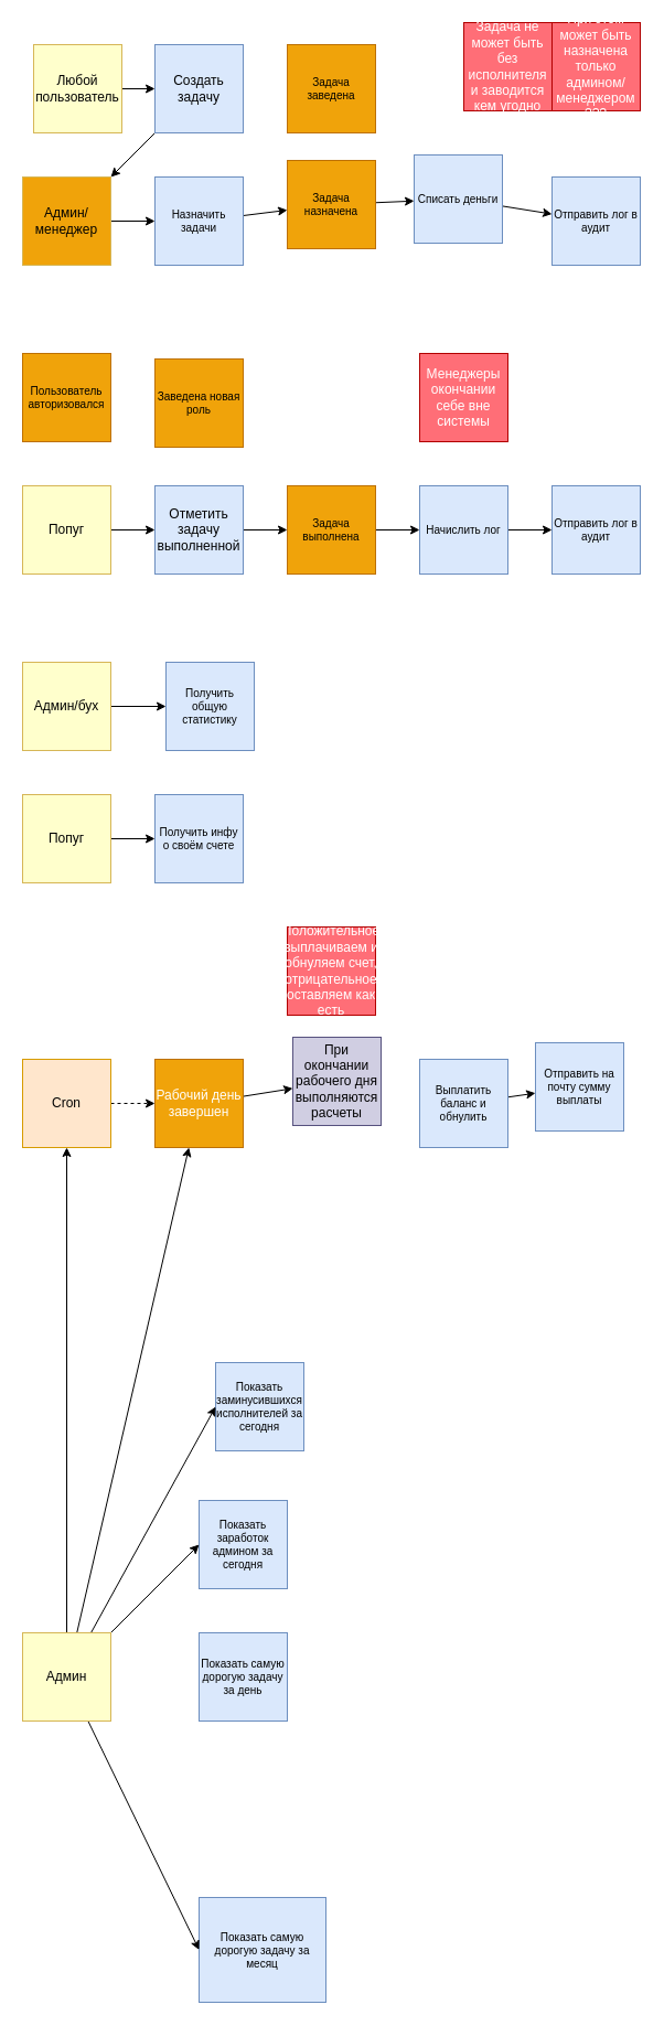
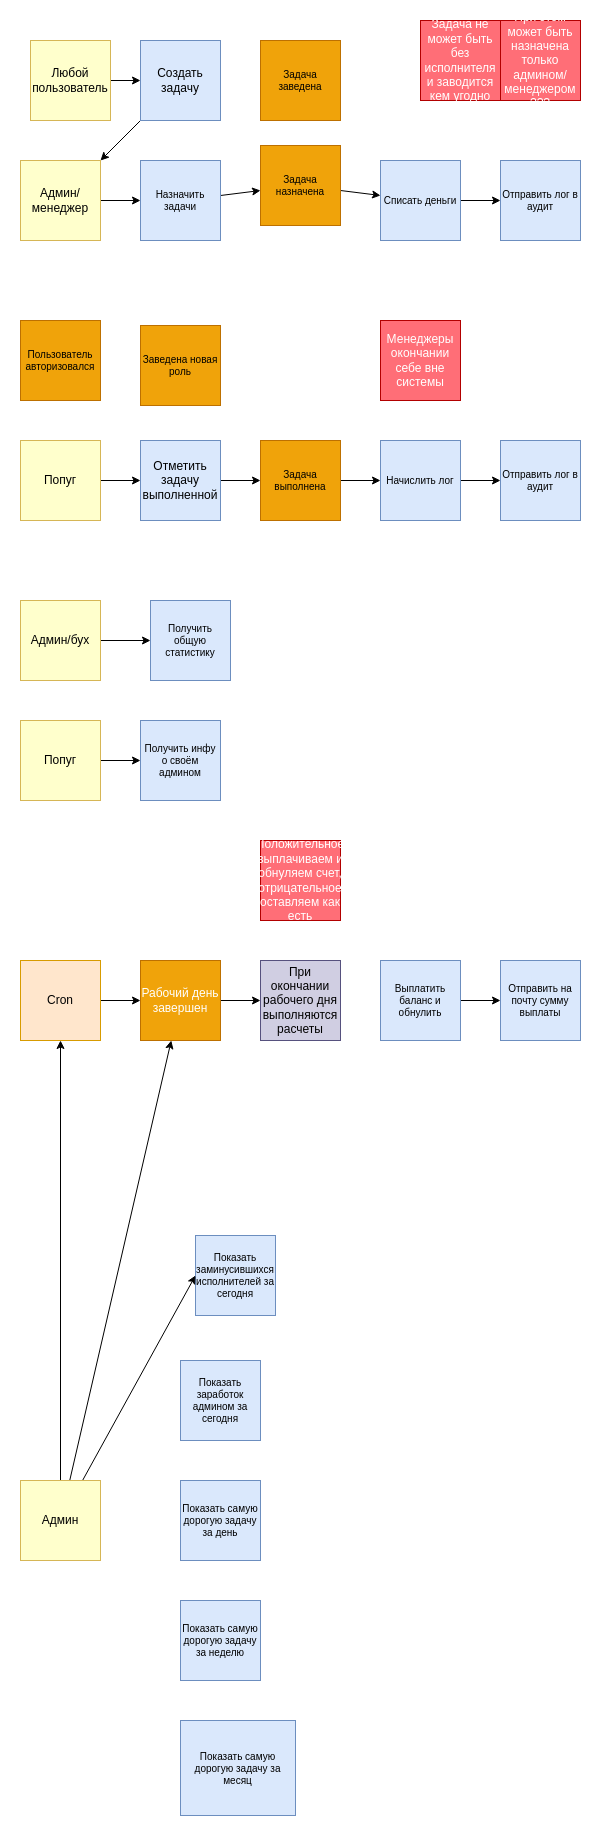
- <mxCell id="15" value="Списать деньги" style="rounded=0;whiteSpace=wrap;html=1;fillColor=#dae8fc;strokeColor=#6c8ebf;labelBackgroundColor=none;fontSize=10;fontColor=#000000;" parent="1" vertex="1"><mxGeometry x="375" y="140" width="80" height="80" as="geometry" /></mxCell>
+ <mxCell id="15" value="Списать деньги" style="rounded=0;whiteSpace=wrap;html=1;fillColor=#dae8fc;strokeColor=#6c8ebf;labelBackgroundColor=none;fontSize=10;fontColor=#000000;" parent="1" vertex="1"><mxGeometry x="380" y="160" width="80" height="80" as="geometry" /></mxCell>
- <mxCell id="28" value="Админ/менеджер" style="rounded=0;whiteSpace=wrap;html=1;fillColor=#f0a30a;strokeColor=#d6b656;labelBackgroundColor=none;fontColor=#000000;" vertex="1" parent="1"><mxGeometry x="20" y="160" width="80" height="80" as="geometry" /></mxCell>
+ <mxCell id="28" value="Админ/менеджер" style="rounded=0;whiteSpace=wrap;html=1;fillColor=#FFFFCC;strokeColor=#d6b656;labelBackgroundColor=none;fontColor=#000000;" vertex="1" parent="1"><mxGeometry x="20" y="160" width="80" height="80" as="geometry" /></mxCell>
- <mxCell id="12" value="Получить инфу о своём счете" style="rounded=0;whiteSpace=wrap;html=1;fillColor=#dae8fc;strokeColor=#6c8ebf;labelBackgroundColor=none;fontSize=10;fontColor=#000000;" parent="1" vertex="1"><mxGeometry x="140" y="720" width="80" height="80" as="geometry" /></mxCell>
+ <mxCell id="12" value="Получить инфу о своём админом" style="rounded=0;whiteSpace=wrap;html=1;fillColor=#dae8fc;strokeColor=#6c8ebf;labelBackgroundColor=none;fontSize=10;fontColor=#000000;" parent="1" vertex="1"><mxGeometry x="140" y="720" width="80" height="80" as="geometry" /></mxCell>
- <mxCell id="48" value="При окончании рабочего дня выполняются расчеты" style="rounded=0;whiteSpace=wrap;html=1;fillColor=#d0cee2;strokeColor=#56517e;labelBackgroundColor=none;fontColor=#000000;" vertex="1" parent="1"><mxGeometry x="265" y="940" width="80" height="80" as="geometry" /></mxCell>
+ <mxCell id="48" value="При окончании рабочего дня выполняются расчеты" style="rounded=0;whiteSpace=wrap;html=1;fillColor=#d0cee2;strokeColor=#56517e;labelBackgroundColor=none;fontColor=#000000;" vertex="1" parent="1"><mxGeometry x="260" y="960" width="80" height="80" as="geometry" /></mxCell>
- <mxCell id="18" value="Отправить на почту сумму выплаты" style="rounded=0;whiteSpace=wrap;html=1;fillColor=#dae8fc;strokeColor=#6c8ebf;labelBackgroundColor=none;fontSize=10;fontColor=#000000;" parent="1" vertex="1"><mxGeometry x="485" y="945" width="80" height="80" as="geometry" /></mxCell>
+ <mxCell id="18" value="Отправить на почту сумму выплаты" style="rounded=0;whiteSpace=wrap;html=1;fillColor=#dae8fc;strokeColor=#6c8ebf;labelBackgroundColor=none;fontSize=10;fontColor=#000000;" parent="1" vertex="1"><mxGeometry x="500" y="960" width="80" height="80" as="geometry" /></mxCell>
- <mxCell id="36" value="" style="edgeStyle=none;html=1;fontColor=#000000;dashed=1;" edge="1" parent="1" source="37" target="51"><mxGeometry relative="1" as="geometry" /></mxCell>
+ <mxCell id="36" value="" style="edgeStyle=none;html=1;fontColor=#000000;" edge="1" parent="1" source="37" target="51"><mxGeometry relative="1" as="geometry" /></mxCell>
- <mxCell id="31" style="edgeStyle=none;html=1;entryX=0;entryY=0.5;entryDx=0;entryDy=0;fontColor=#000000;" edge="1" parent="1" source="35" target="21"><mxGeometry relative="1" as="geometry" /></mxCell>
+ <mxCell id="23" value="Показать самую дорогую задачу за неделю" style="rounded=0;whiteSpace=wrap;html=1;fillColor=#dae8fc;strokeColor=#6c8ebf;labelBackgroundColor=none;fontSize=10;fontColor=#000000;" parent="1" vertex="1"><mxGeometry x="180" y="1600" width="80" height="80" as="geometry" /></mxCell>
- <mxCell id="34" style="edgeStyle=none;html=1;entryX=0;entryY=0.5;entryDx=0;entryDy=0;fontColor=#000000;" edge="1" parent="1" source="35" target="24"><mxGeometry relative="1" as="geometry" /></mxCell>
